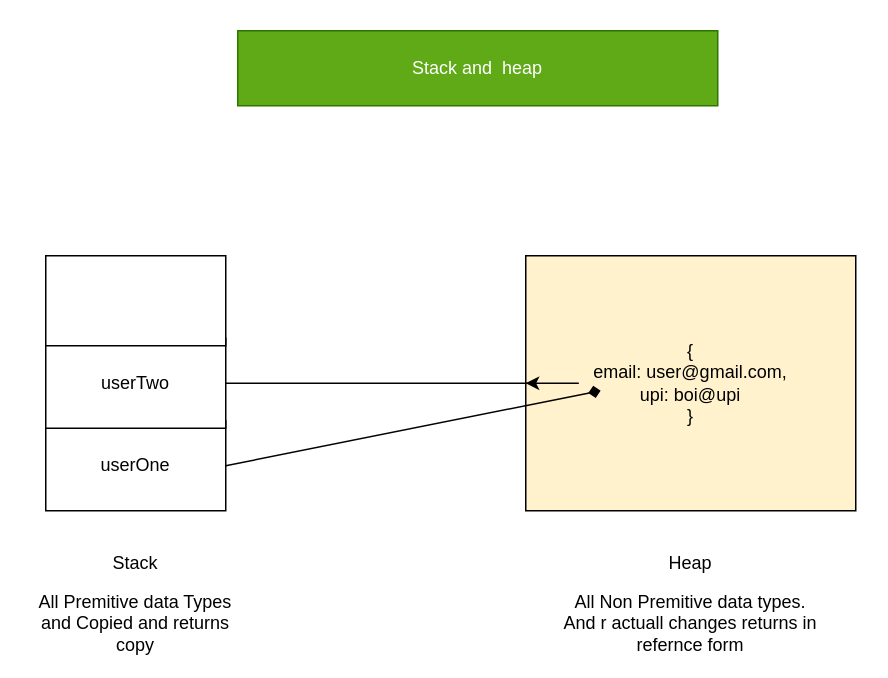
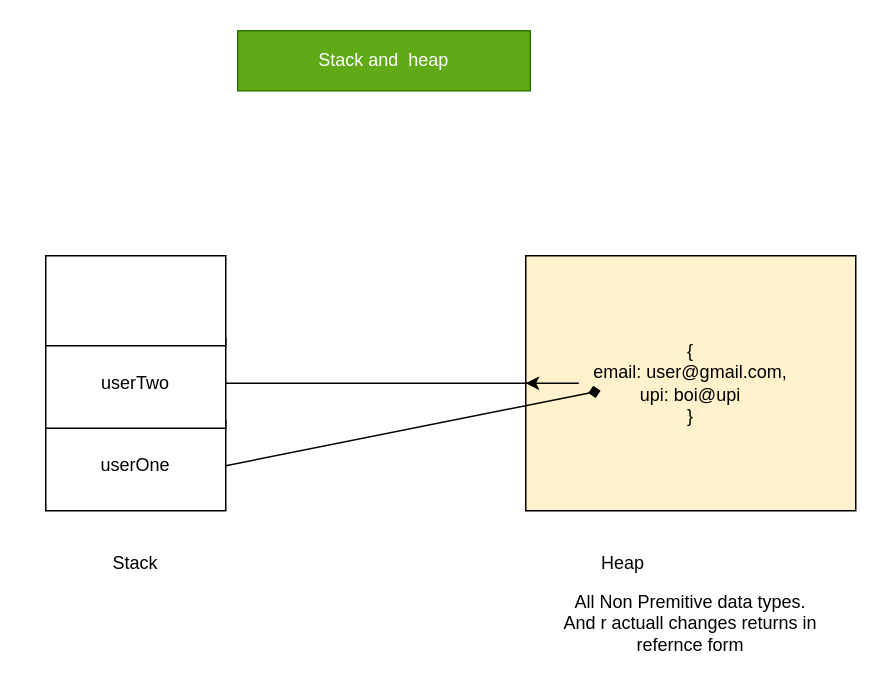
- <mxCell id="10" value="Stack and&amp;nbsp; heap" style="text;strokeColor=#2D7600;align=center;fillColor=#60a917;html=1;verticalAlign=middle;whiteSpace=wrap;rounded=0;fontColor=#ffffff;" vertex="1" parent="1"><mxGeometry x="158" y="20" width="320" height="50" as="geometry" /></mxCell>
+ <mxCell id="10" value="Stack and&amp;nbsp; heap" style="text;strokeColor=#2D7600;align=center;fillColor=#60a917;html=1;verticalAlign=middle;whiteSpace=wrap;rounded=0;fontColor=#ffffff;" vertex="1" parent="1"><mxGeometry x="158" y="20" width="195" height="40" as="geometry" /></mxCell>
- <mxCell id="9" value="Heap" style="text;strokeColor=none;align=center;fillColor=none;html=1;verticalAlign=middle;whiteSpace=wrap;rounded=0;" vertex="1" parent="1"><mxGeometry x="430" y="360" width="60" height="30" as="geometry" /></mxCell>
+ <mxCell id="9" value="Heap" style="text;strokeColor=none;align=center;fillColor=none;html=1;verticalAlign=middle;whiteSpace=wrap;rounded=0;" vertex="1" parent="1"><mxGeometry x="385" y="360" width="60" height="30" as="geometry" /></mxCell>
- <mxCell id="11" value="All Premitive data Types and Copied and returns copy" style="text;strokeColor=none;align=center;fillColor=none;html=1;verticalAlign=middle;whiteSpace=wrap;rounded=0;" vertex="1" parent="1"><mxGeometry x="20" y="400" width="140" height="30" as="geometry" /></mxCell>
